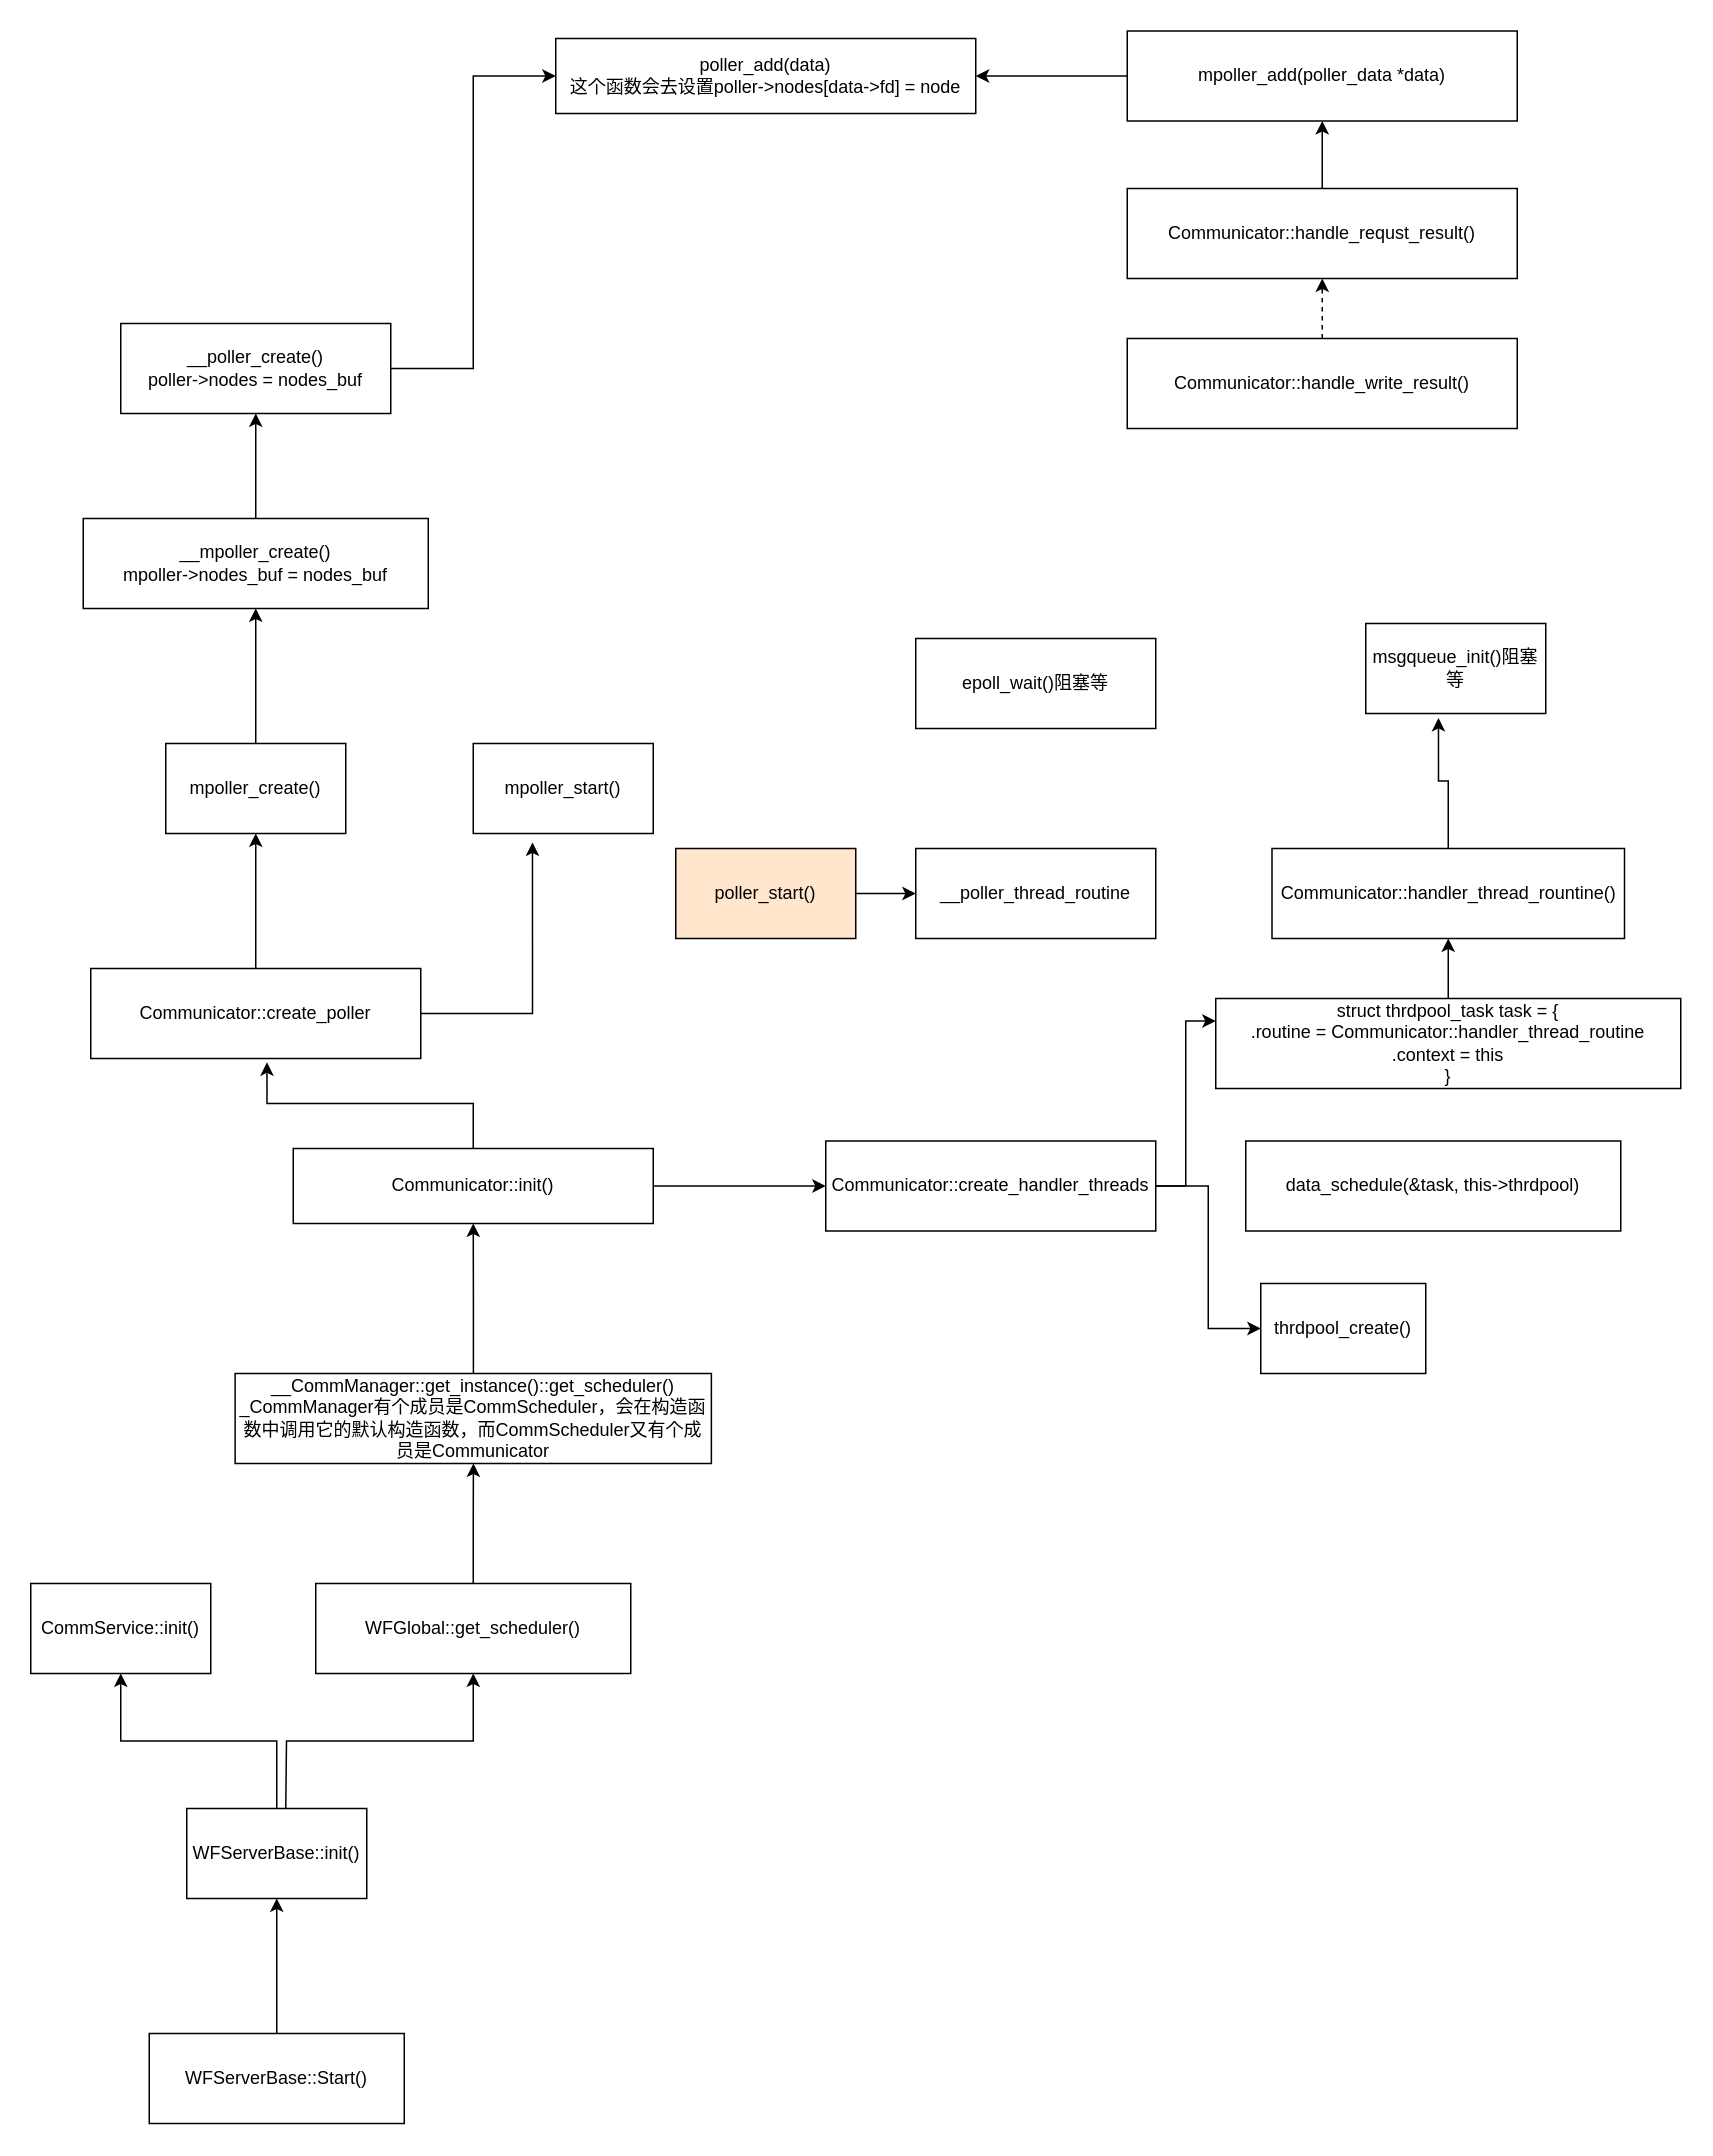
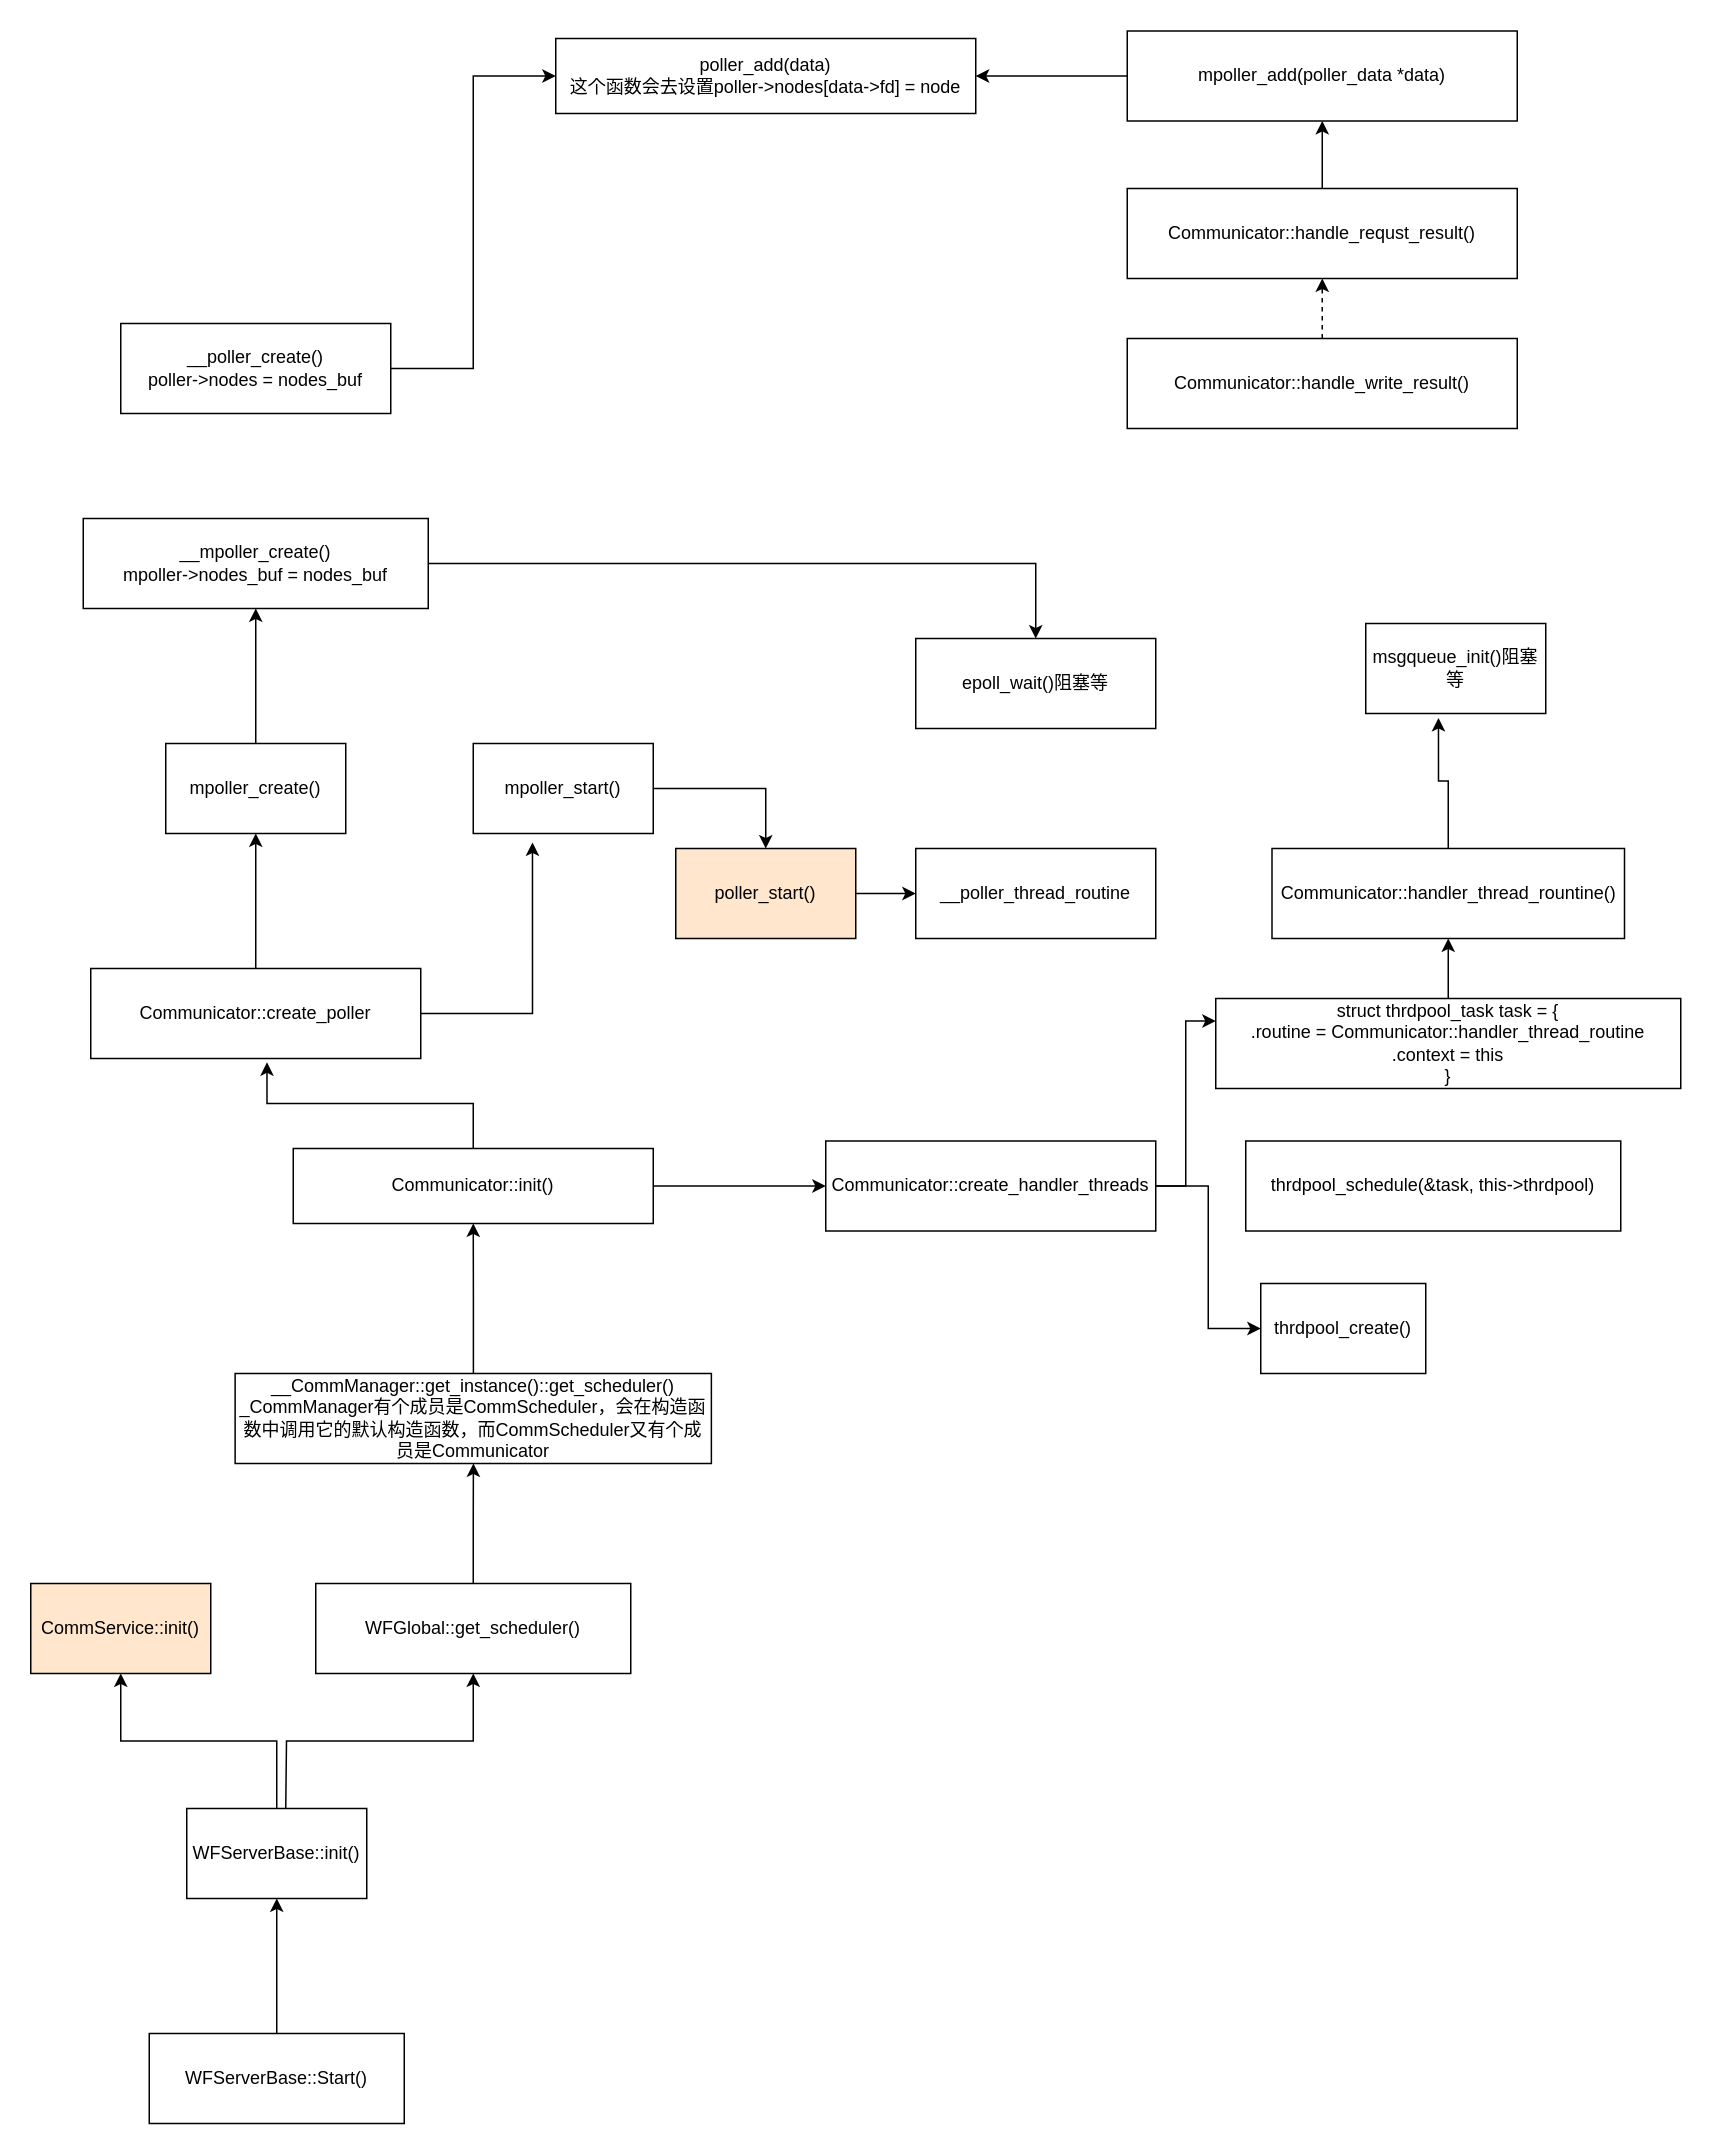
- <mxCell id="22" value="" style="edgeStyle=orthogonalEdgeStyle;rounded=0;orthogonalLoop=1;jettySize=auto;html=1;startArrow=none;startFill=0;endArrow=classic;endFill=1;" edge="1" parent="1" source="23" target="28"><mxGeometry relative="1" as="geometry" /></mxCell>
+ <mxCell id="22" value="" style="edgeStyle=orthogonalEdgeStyle;rounded=0;orthogonalLoop=1;jettySize=auto;html=1;startArrow=none;startFill=0;endArrow=classic;endFill=1;" edge="1" parent="1" source="23" target="46"><mxGeometry relative="1" as="geometry" /></mxCell>
+ <mxCell id="40" value="" style="edgeStyle=orthogonalEdgeStyle;rounded=0;orthogonalLoop=1;jettySize=auto;html=1;startArrow=none;startFill=0;endArrow=classic;endFill=1;" edge="1" parent="1" source="41" target="43"><mxGeometry relative="1" as="geometry" /></mxCell>
- <mxCell id="31" value="data_schedule(&amp;amp;task, this-&amp;gt;thrdpool)" style="rounded=0;whiteSpace=wrap;html=1;" vertex="1" parent="1"><mxGeometry x="830" y="760" width="250" height="60" as="geometry" /></mxCell>
+ <mxCell id="31" value="thrdpool_schedule(&amp;amp;task, this-&amp;gt;thrdpool)" style="rounded=0;whiteSpace=wrap;html=1;" vertex="1" parent="1"><mxGeometry x="830" y="760" width="250" height="60" as="geometry" /></mxCell>
- <mxCell id="6" value="CommService::init()" style="rounded=0;whiteSpace=wrap;html=1;" vertex="1" parent="1"><mxGeometry x="20" y="1055" width="120" height="60" as="geometry" /></mxCell>
+ <mxCell id="6" value="CommService::init()" style="rounded=0;whiteSpace=wrap;html=1;fillColor=#ffe6cc;" vertex="1" parent="1"><mxGeometry x="20" y="1055" width="120" height="60" as="geometry" /></mxCell>
